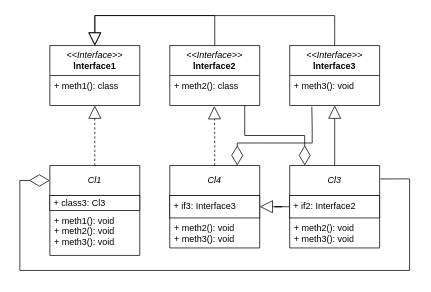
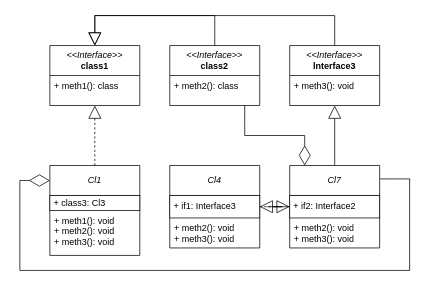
- <mxCell id="2" value="&lt;i&gt;&amp;lt;&amp;lt;Interface&amp;gt;&amp;gt;&lt;/i&gt;&lt;br&gt;&lt;b&gt;lnterface1&lt;/b&gt;" style="swimlane;fontStyle=0;childLayout=stackLayout;horizontal=1;startSize=40;fillColor=none;horizontalStack=0;resizeParent=1;resizeParentMax=0;resizeLast=0;collapsible=1;marginBottom=0;whiteSpace=wrap;html=1;" vertex="1" parent="1"><mxGeometry x="60" y="60" width="120" height="80" as="geometry" /></mxCell>
+ <mxCell id="2" value="&lt;i&gt;&amp;lt;&amp;lt;Interface&amp;gt;&amp;gt;&lt;/i&gt;&lt;br&gt;&lt;b&gt;class1&lt;/b&gt;" style="swimlane;fontStyle=0;childLayout=stackLayout;horizontal=1;startSize=40;fillColor=none;horizontalStack=0;resizeParent=1;resizeParentMax=0;resizeLast=0;collapsible=1;marginBottom=0;whiteSpace=wrap;html=1;" vertex="1" parent="1"><mxGeometry x="60" y="60" width="120" height="80" as="geometry" /></mxCell>
- <mxCell id="4" value="&lt;i&gt;&amp;lt;&amp;lt;Interface&amp;gt;&amp;gt;&lt;/i&gt;&lt;br&gt;&lt;b&gt;lnterface2&lt;/b&gt;" style="swimlane;fontStyle=0;childLayout=stackLayout;horizontal=1;startSize=40;fillColor=none;horizontalStack=0;resizeParent=1;resizeParentMax=0;resizeLast=0;collapsible=1;marginBottom=0;whiteSpace=wrap;html=1;" vertex="1" parent="1"><mxGeometry x="220" y="60" width="120" height="80" as="geometry" /></mxCell>
+ <mxCell id="4" value="&lt;i&gt;&amp;lt;&amp;lt;Interface&amp;gt;&amp;gt;&lt;/i&gt;&lt;br&gt;&lt;b&gt;class2&lt;/b&gt;" style="swimlane;fontStyle=0;childLayout=stackLayout;horizontal=1;startSize=40;fillColor=none;horizontalStack=0;resizeParent=1;resizeParentMax=0;resizeLast=0;collapsible=1;marginBottom=0;whiteSpace=wrap;html=1;" vertex="1" parent="1"><mxGeometry x="220" y="60" width="120" height="80" as="geometry" /></mxCell>
- <mxCell id="25" value="" style="endArrow=diamondThin;endFill=0;endSize=24;html=1;rounded=0;exitX=0.246;exitY=1.044;exitDx=0;exitDy=0;entryX=0.75;entryY=0;entryDx=0;entryDy=0;exitPerimeter=0;" edge="1" parent="1" source="7" target="14"><mxGeometry width="160" relative="1" as="geometry"><mxPoint x="410" y="150" as="sourcePoint" /><mxPoint x="340" y="220" as="targetPoint" /><Array as="points"><mxPoint x="410" y="170" /><mxPoint x="410" y="190" /><mxPoint x="340" y="190" /><mxPoint x="310" y="190" /></Array></mxGeometry></mxCell>
- <mxCell id="22" style="edgeStyle=orthogonalEdgeStyle;rounded=0;orthogonalLoop=1;jettySize=auto;html=1;entryX=0.495;entryY=1.019;entryDx=0;entryDy=0;entryPerimeter=0;dashed=1;endArrow=block;endFill=0;endSize=15;" edge="1" parent="1" source="14" target="5"><mxGeometry relative="1" as="geometry" /></mxCell>
+ <mxCell id="22" style="edgeStyle=orthogonalEdgeStyle;rounded=0;orthogonalLoop=1;jettySize=auto;html=1;dashed=1;endArrow=block;endFill=0;endSize=15;" edge="1" parent="1" source="14" target="20"><mxGeometry relative="1" as="geometry" /></mxCell>
- <mxCell id="19" value="&lt;i&gt;Cl3&lt;/i&gt;" style="swimlane;fontStyle=0;childLayout=stackLayout;horizontal=1;startSize=40;fillColor=none;horizontalStack=0;resizeParent=1;resizeParentMax=0;resizeLast=0;collapsible=1;marginBottom=0;whiteSpace=wrap;html=1;" vertex="1" parent="1"><mxGeometry x="380" y="220" width="120" height="110" as="geometry" /></mxCell>
+ <mxCell id="19" value="&lt;i&gt;Cl7&lt;/i&gt;" style="swimlane;fontStyle=0;childLayout=stackLayout;horizontal=1;startSize=40;fillColor=none;horizontalStack=0;resizeParent=1;resizeParentMax=0;resizeLast=0;collapsible=1;marginBottom=0;whiteSpace=wrap;html=1;" vertex="1" parent="1"><mxGeometry x="380" y="220" width="120" height="110" as="geometry" /></mxCell>
- <mxCell id="15" value="&amp;nbsp;+ if3: Interface3&amp;nbsp;" style="html=1;whiteSpace=wrap;align=left;" vertex="1" parent="14"><mxGeometry y="40" width="120" height="30" as="geometry" /></mxCell>
+ <mxCell id="15" value="&amp;nbsp;+ if1: Interface3&amp;nbsp;" style="html=1;whiteSpace=wrap;align=left;" vertex="1" parent="14"><mxGeometry y="40" width="120" height="30" as="geometry" /></mxCell>
